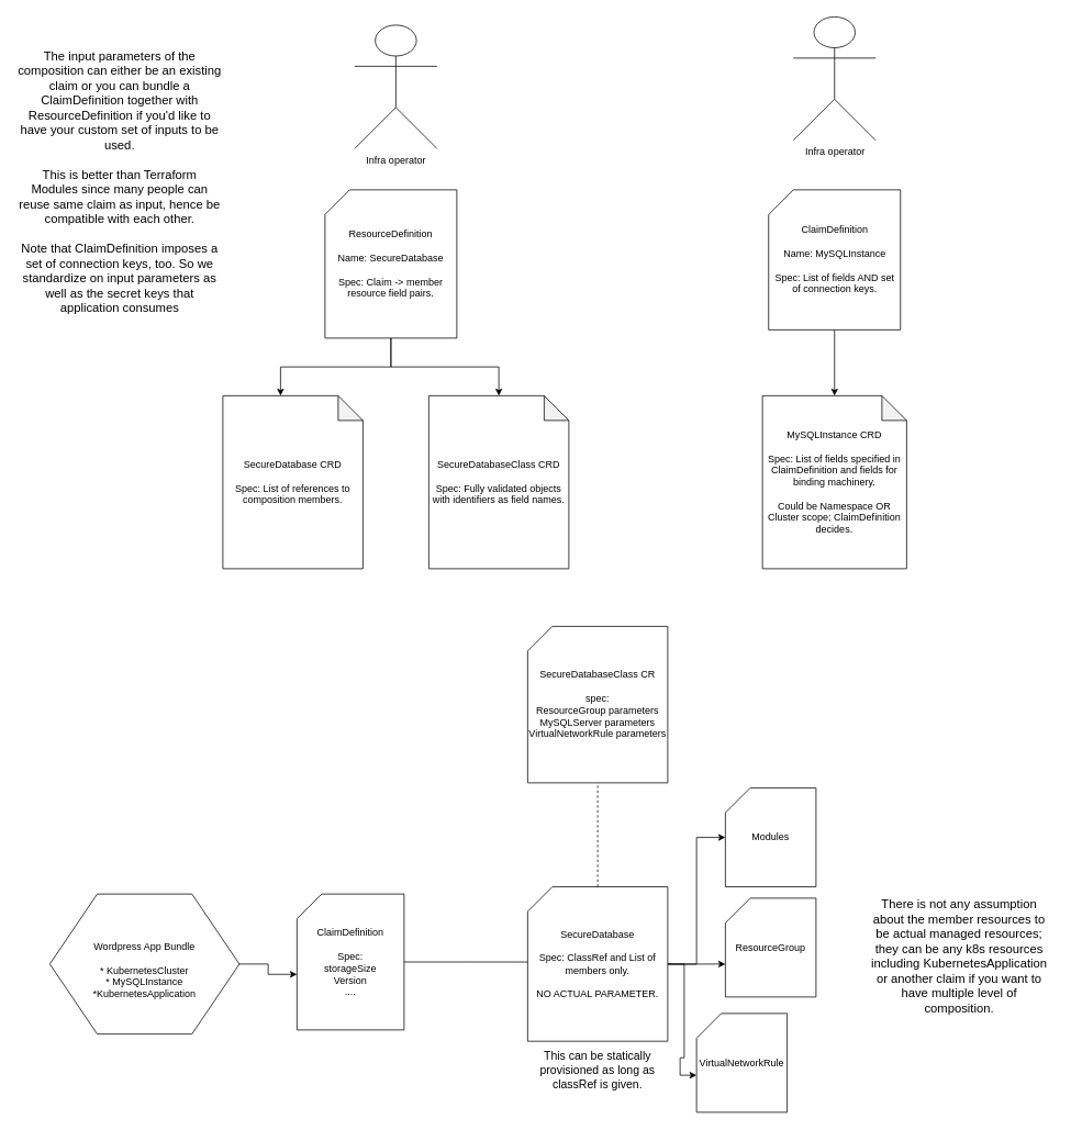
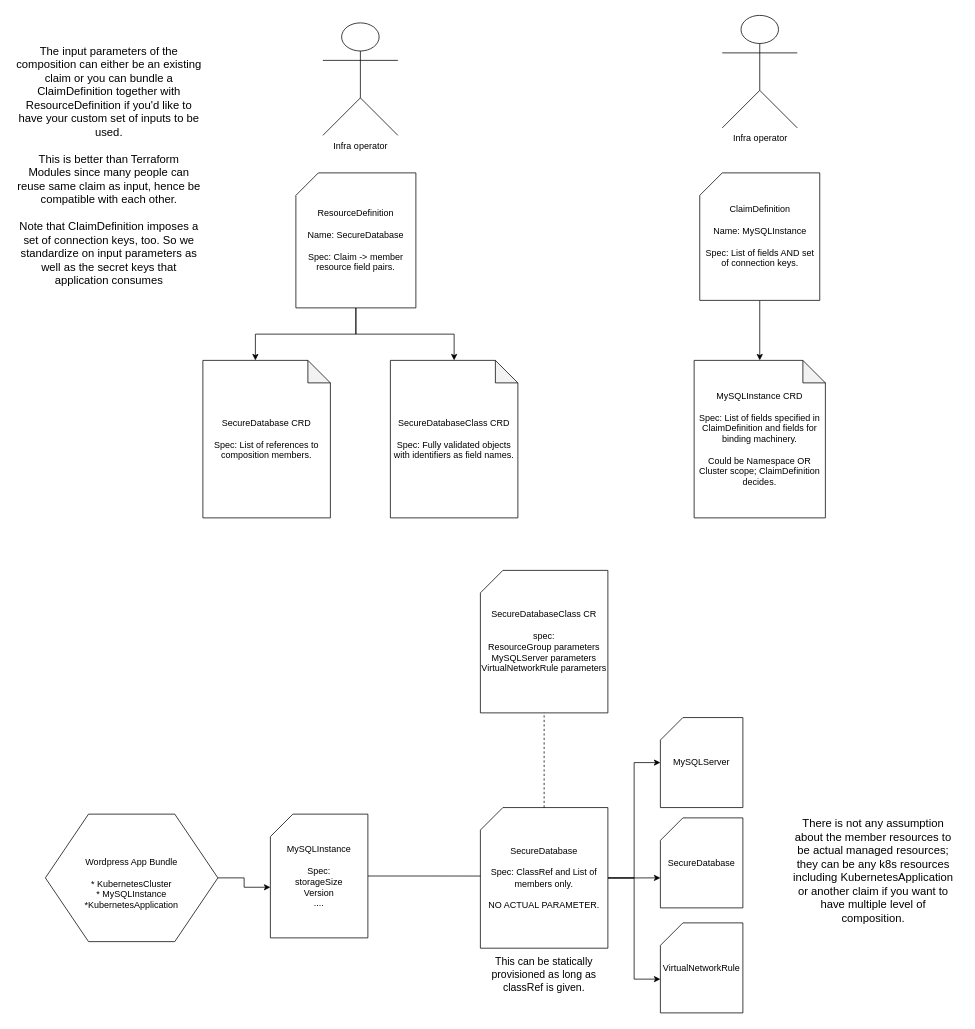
- <mxCell id="21" value="Modules" style="shape=card;whiteSpace=wrap;html=1;" vertex="1" parent="1"><mxGeometry x="880" y="956.25" width="110" height="120" as="geometry" /></mxCell>
+ <mxCell id="21" value="MySQLServer" style="shape=card;whiteSpace=wrap;html=1;" vertex="1" parent="1"><mxGeometry x="880" y="956.25" width="110" height="120" as="geometry" /></mxCell>
- <mxCell id="20" value="ResourceGroup" style="shape=card;whiteSpace=wrap;html=1;" vertex="1" parent="1"><mxGeometry x="880" y="1090" width="110" height="120" as="geometry" /></mxCell>
+ <mxCell id="20" value="SecureDatabase" style="shape=card;whiteSpace=wrap;html=1;" vertex="1" parent="1"><mxGeometry x="880" y="1090" width="110" height="120" as="geometry" /></mxCell>
- <mxCell id="14" value="&lt;div&gt;ClaimDefinition&lt;/div&gt;&lt;div&gt;&lt;br&gt;&lt;/div&gt;&lt;div&gt;Spec:&lt;/div&gt;&lt;div&gt;storageSize&lt;/div&gt;&lt;div&gt;Version&lt;/div&gt;&lt;div&gt;....&lt;br&gt;&lt;/div&gt;" style="shape=card;whiteSpace=wrap;html=1;" vertex="1" parent="1"><mxGeometry x="360" y="1085" width="130" height="165" as="geometry" /></mxCell>
+ <mxCell id="14" value="&lt;div&gt;MySQLInstance&lt;/div&gt;&lt;div&gt;&lt;br&gt;&lt;/div&gt;&lt;div&gt;Spec:&lt;/div&gt;&lt;div&gt;storageSize&lt;/div&gt;&lt;div&gt;Version&lt;/div&gt;&lt;div&gt;....&lt;br&gt;&lt;/div&gt;" style="shape=card;whiteSpace=wrap;html=1;" vertex="1" parent="1"><mxGeometry x="360" y="1085" width="130" height="165" as="geometry" /></mxCell>
- <mxCell id="19" value="VirtualNetworkRule" style="shape=card;whiteSpace=wrap;html=1;" vertex="1" parent="1"><mxGeometry x="845" y="1230" width="110" height="120" as="geometry" /></mxCell>
+ <mxCell id="19" value="VirtualNetworkRule" style="shape=card;whiteSpace=wrap;html=1;" vertex="1" parent="1"><mxGeometry x="880" y="1230" width="110" height="120" as="geometry" /></mxCell>
